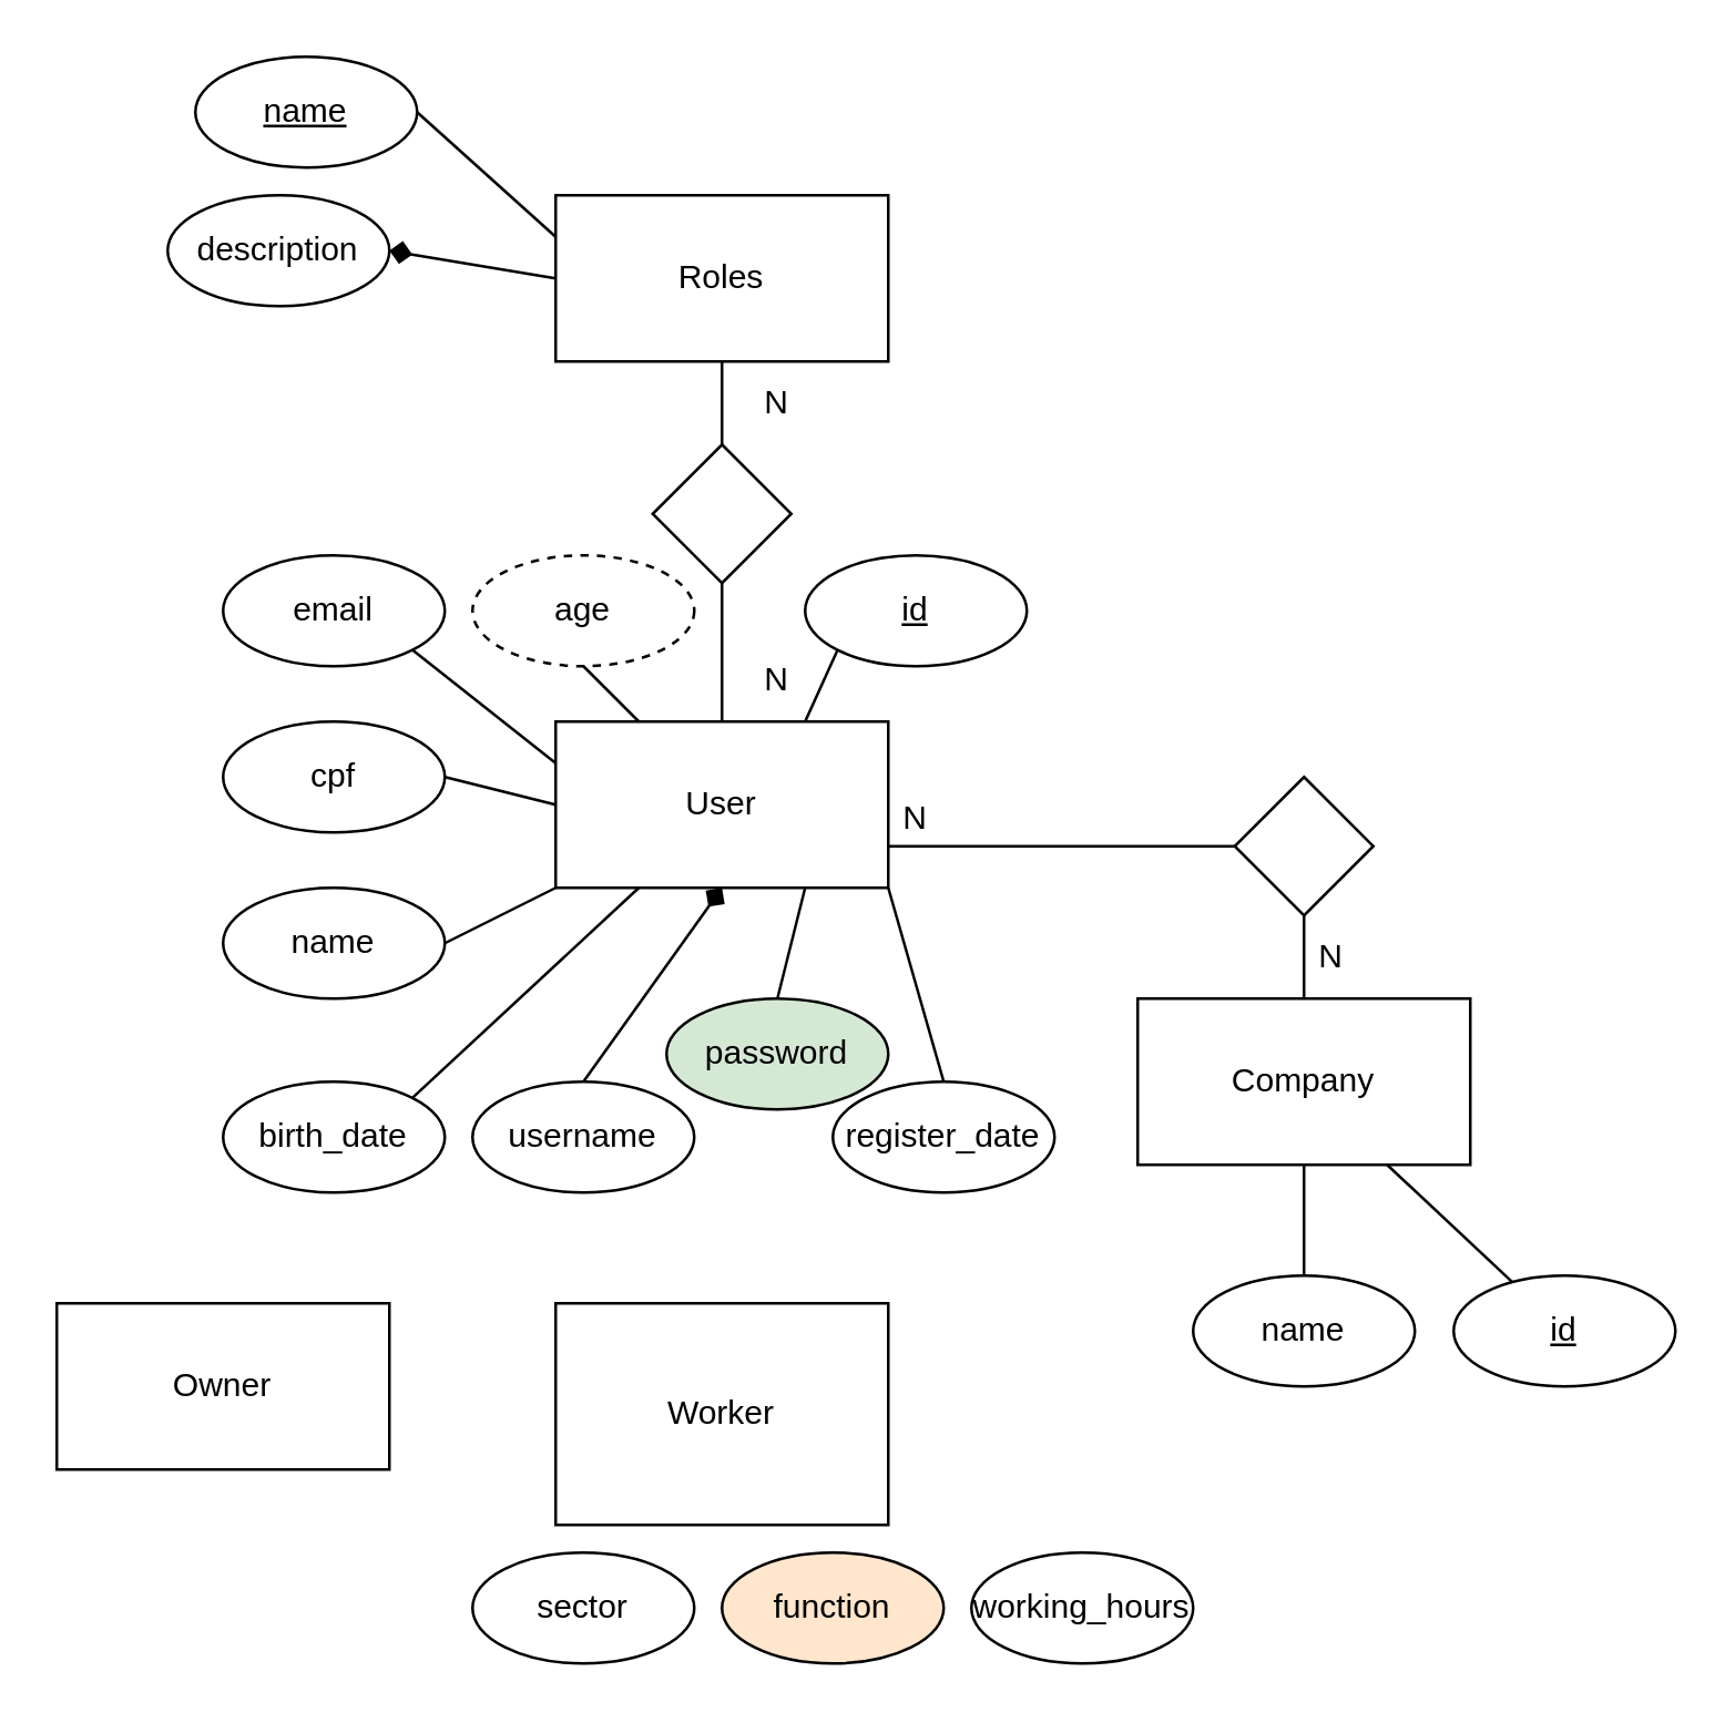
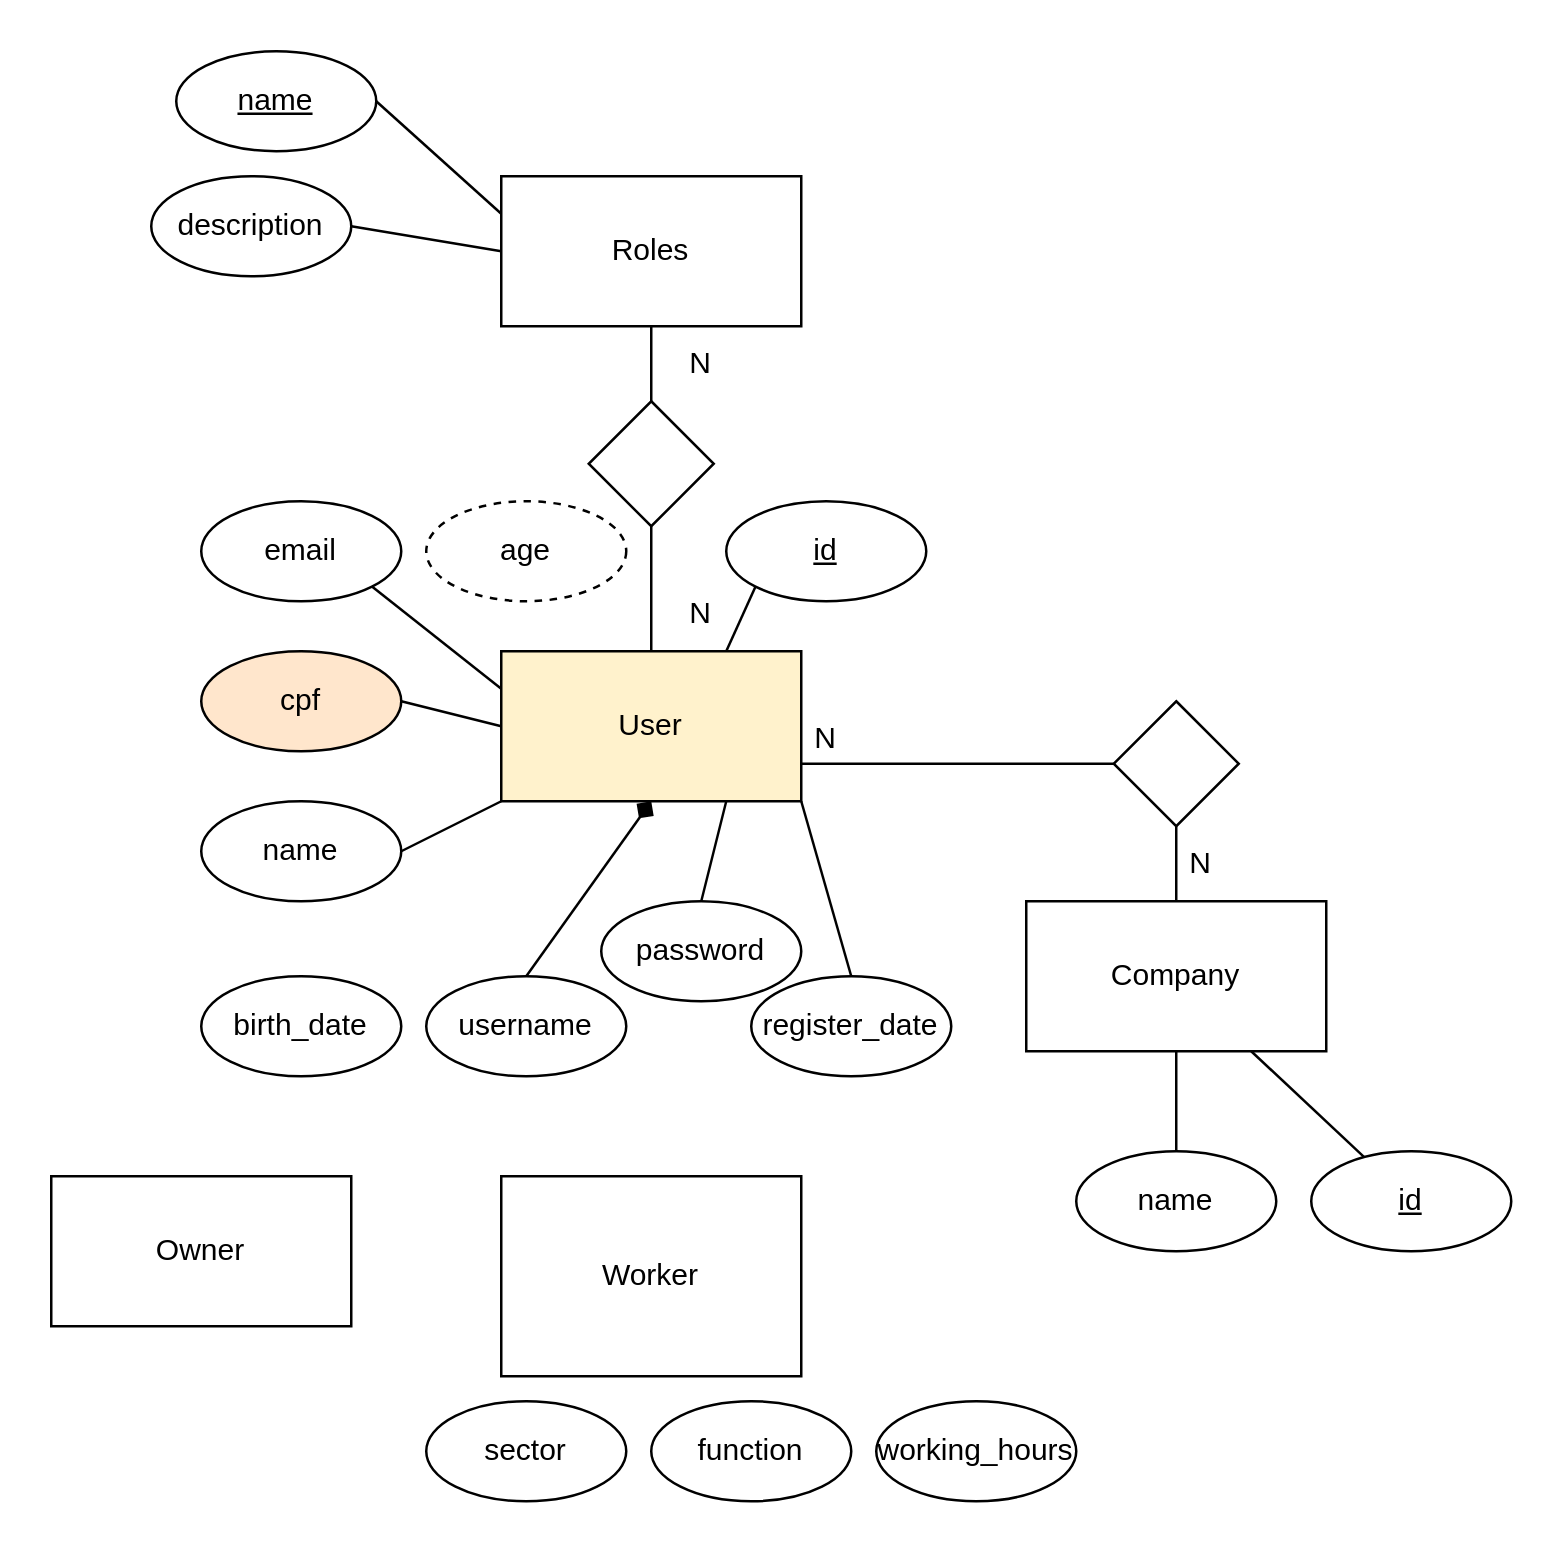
- <mxCell id="18" value="" style="endArrow=diamond;html=1;rounded=0;entryX=1;entryY=0.5;entryDx=0;entryDy=0;exitX=0;exitY=0.5;exitDx=0;exitDy=0;" edge="1" parent="1" source="3" target="17"><mxGeometry width="50" height="50" relative="1" as="geometry"><mxPoint x="80" y="200" as="sourcePoint" /><mxPoint x="130" y="150" as="targetPoint" /></mxGeometry></mxCell>
+ <mxCell id="18" value="" style="endArrow=none;html=1;rounded=0;entryX=1;entryY=0.5;entryDx=0;entryDy=0;exitX=0;exitY=0.5;exitDx=0;exitDy=0;" edge="1" parent="1" source="3" target="17"><mxGeometry width="50" height="50" relative="1" as="geometry"><mxPoint x="80" y="200" as="sourcePoint" /><mxPoint x="130" y="150" as="targetPoint" /></mxGeometry></mxCell>
- <mxCell id="36" value="" style="endArrow=none;html=1;rounded=0;entryX=0.25;entryY=0;entryDx=0;entryDy=0;exitX=0.5;exitY=1;exitDx=0;exitDy=0;" edge="1" parent="1" source="35" target="2"><mxGeometry width="50" height="50" relative="1" as="geometry"><mxPoint x="210" y="285" as="sourcePoint" /><mxPoint x="158" y="244" as="targetPoint" /></mxGeometry></mxCell>
- <mxCell id="9" value="cpf" style="ellipse;whiteSpace=wrap;html=1;" vertex="1" parent="1"><mxGeometry x="80" y="260" width="80" height="40" as="geometry" /></mxCell>
+ <mxCell id="9" value="cpf" style="ellipse;whiteSpace=wrap;html=1;fillColor=#ffe6cc;" vertex="1" parent="1"><mxGeometry x="80" y="260" width="80" height="40" as="geometry" /></mxCell>
- <mxCell id="2" value="User" style="rounded=0;whiteSpace=wrap;html=1;" vertex="1" parent="1"><mxGeometry x="200" y="260" width="120" height="60" as="geometry" /></mxCell>
+ <mxCell id="2" value="User" style="rounded=0;whiteSpace=wrap;html=1;fillColor=#fff2cc;" vertex="1" parent="1"><mxGeometry x="200" y="260" width="120" height="60" as="geometry" /></mxCell>
- <mxCell id="21" value="" style="endArrow=none;html=1;rounded=0;exitX=1;exitY=0;exitDx=0;exitDy=0;entryX=0.25;entryY=1;entryDx=0;entryDy=0;" edge="1" parent="1" source="11" target="2"><mxGeometry width="50" height="50" relative="1" as="geometry"><mxPoint x="440" y="290" as="sourcePoint" /><mxPoint x="490" y="240" as="targetPoint" /></mxGeometry></mxCell>
- <mxCell id="10" value="password" style="ellipse;whiteSpace=wrap;html=1;fillColor=#d5e8d4;" vertex="1" parent="1"><mxGeometry x="240" y="360" width="80" height="40" as="geometry" /></mxCell>
+ <mxCell id="10" value="password" style="ellipse;whiteSpace=wrap;html=1;" vertex="1" parent="1"><mxGeometry x="240" y="360" width="80" height="40" as="geometry" /></mxCell>
- <mxCell id="39" value="function" style="ellipse;whiteSpace=wrap;html=1;fillColor=#ffe6cc;" vertex="1" parent="1"><mxGeometry x="260" y="560" width="80" height="40" as="geometry" /></mxCell>
+ <mxCell id="39" value="function" style="ellipse;whiteSpace=wrap;html=1;" vertex="1" parent="1"><mxGeometry x="260" y="560" width="80" height="40" as="geometry" /></mxCell>
